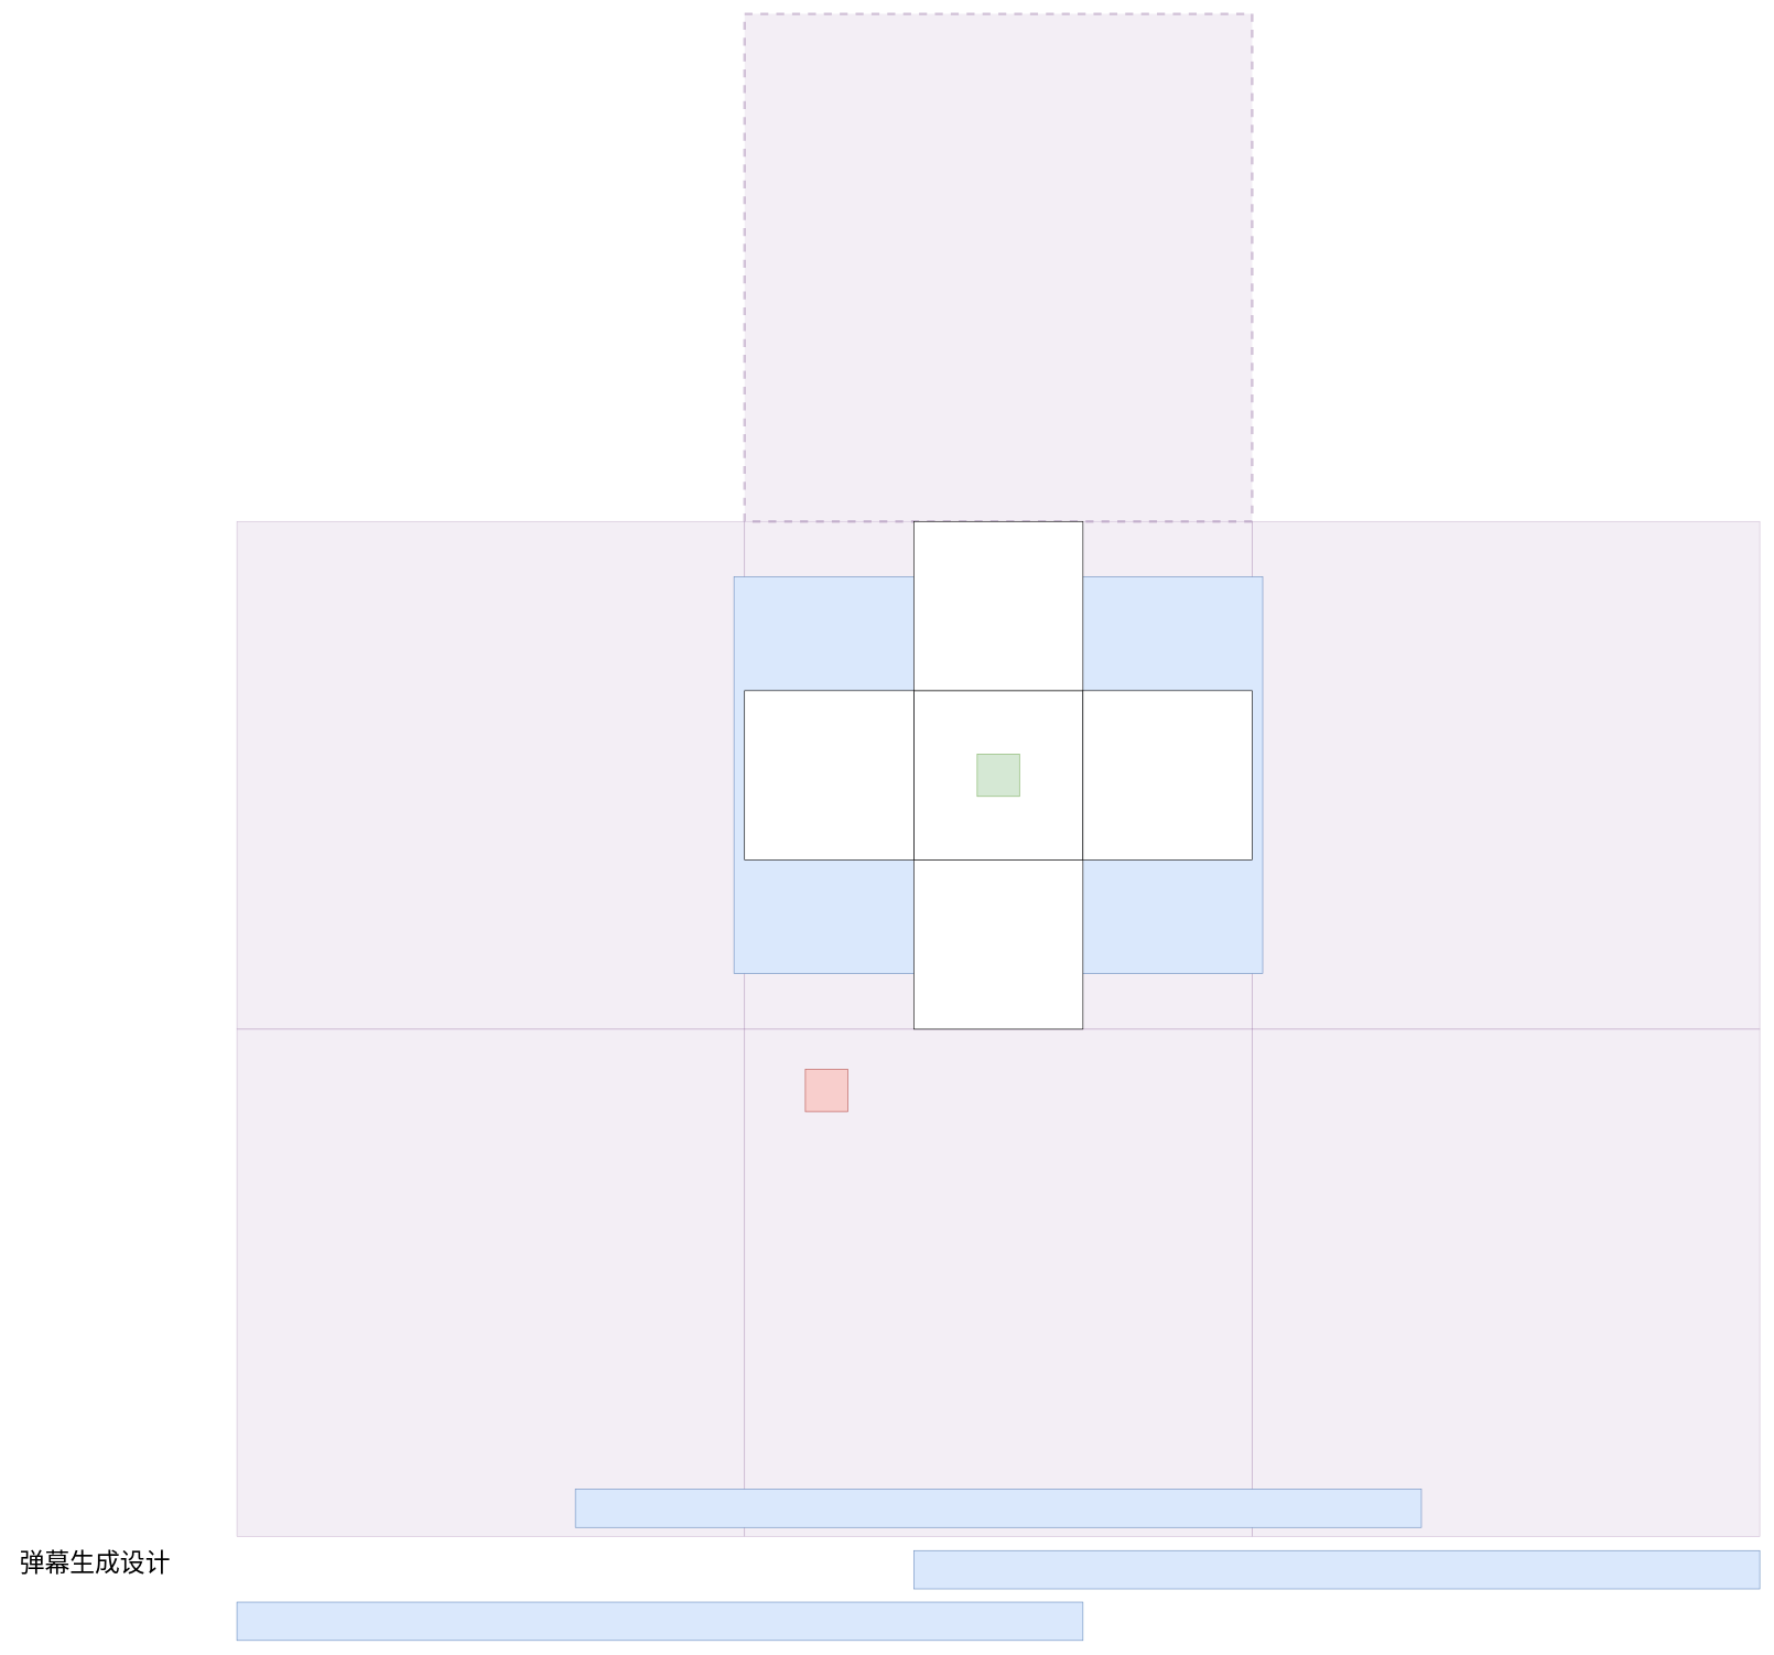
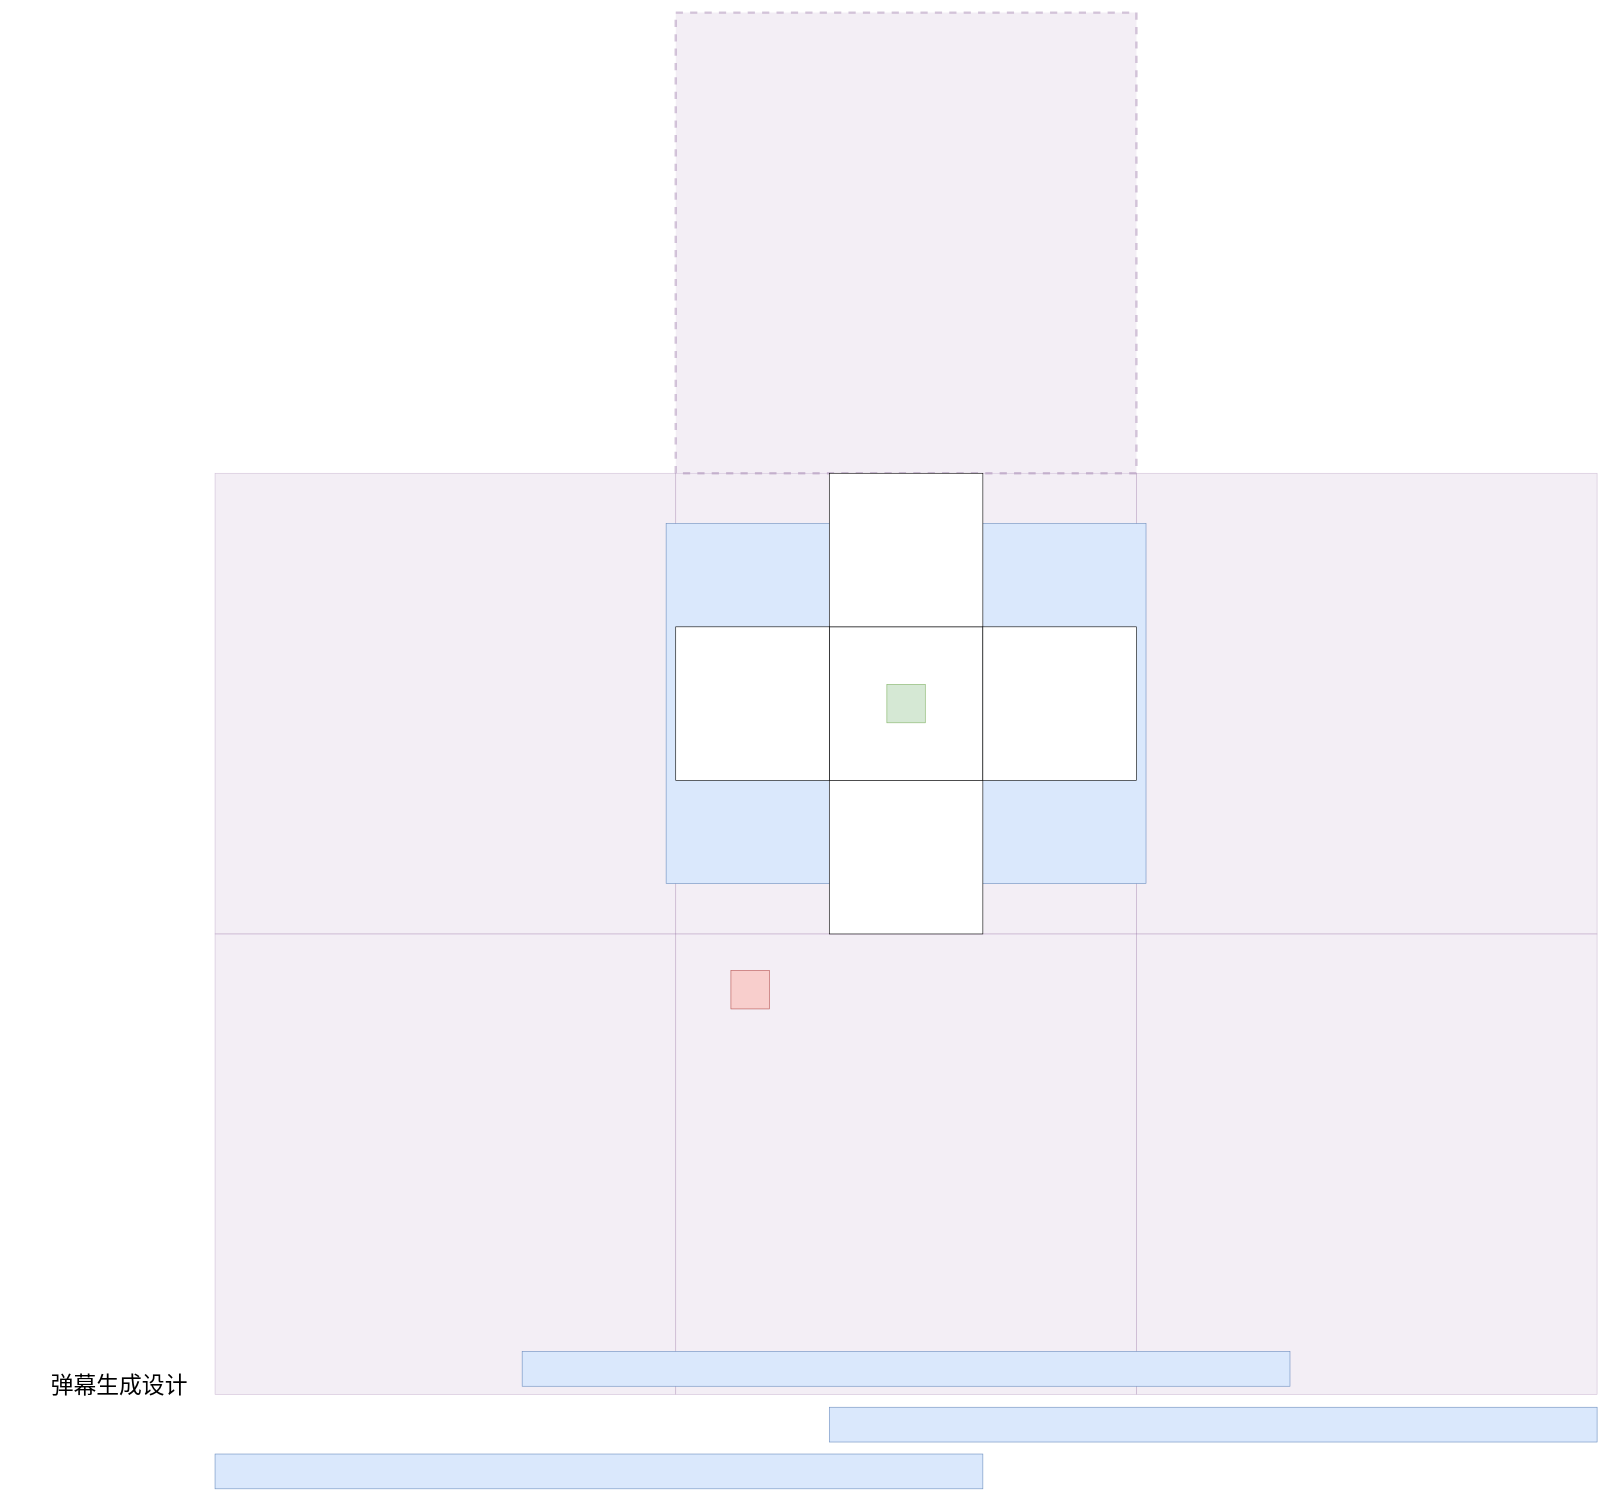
- <mxCell id="20" value="&lt;font style=&quot;font-size: 38px;&quot;&gt;弹幕生成设计&lt;/font&gt;" style="text;html=1;align=center;verticalAlign=middle;resizable=0;points=[];autosize=1;strokeColor=none;fillColor=none;" parent="1" vertex="1"><mxGeometry x="20" y="2334" width="246" height="58" as="geometry" /></mxCell>
+ <mxCell id="20" value="&lt;font style=&quot;font-size: 38px;&quot;&gt;弹幕生成设计&lt;/font&gt;" style="text;html=1;align=center;verticalAlign=middle;resizable=0;points=[];autosize=1;strokeColor=none;fillColor=none;" parent="1" vertex="1"><mxGeometry x="75" y="2279" width="246" height="58" as="geometry" /></mxCell>
